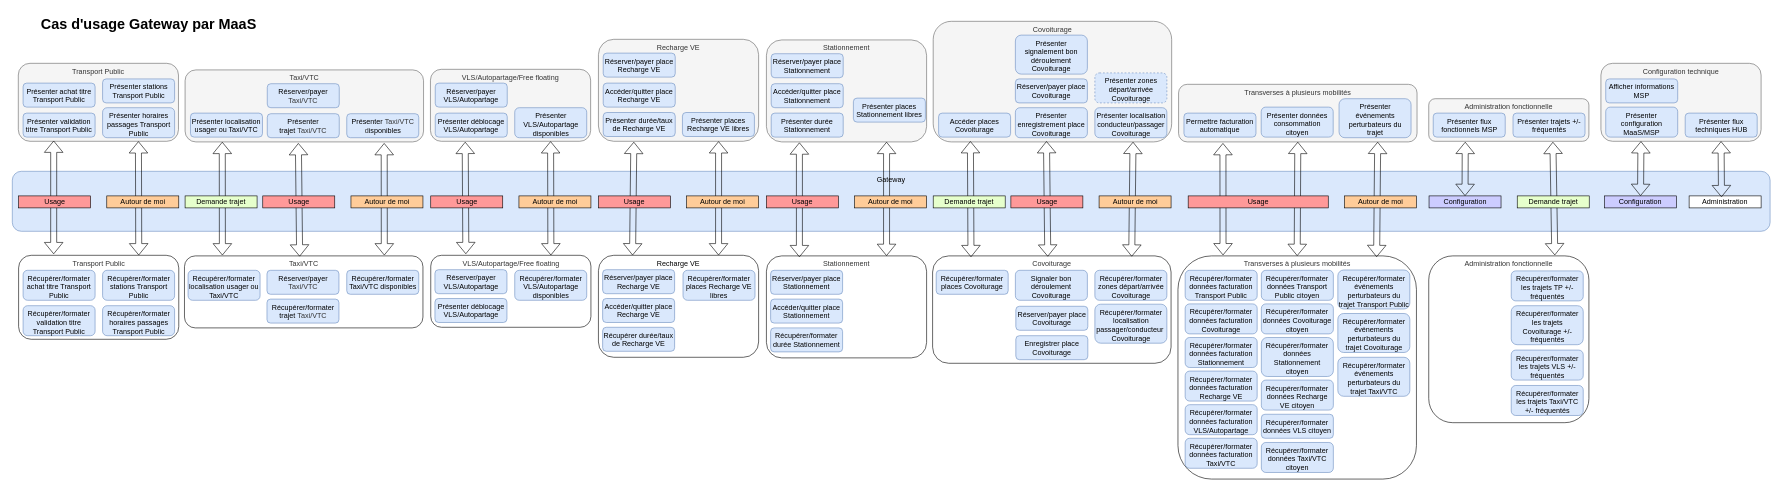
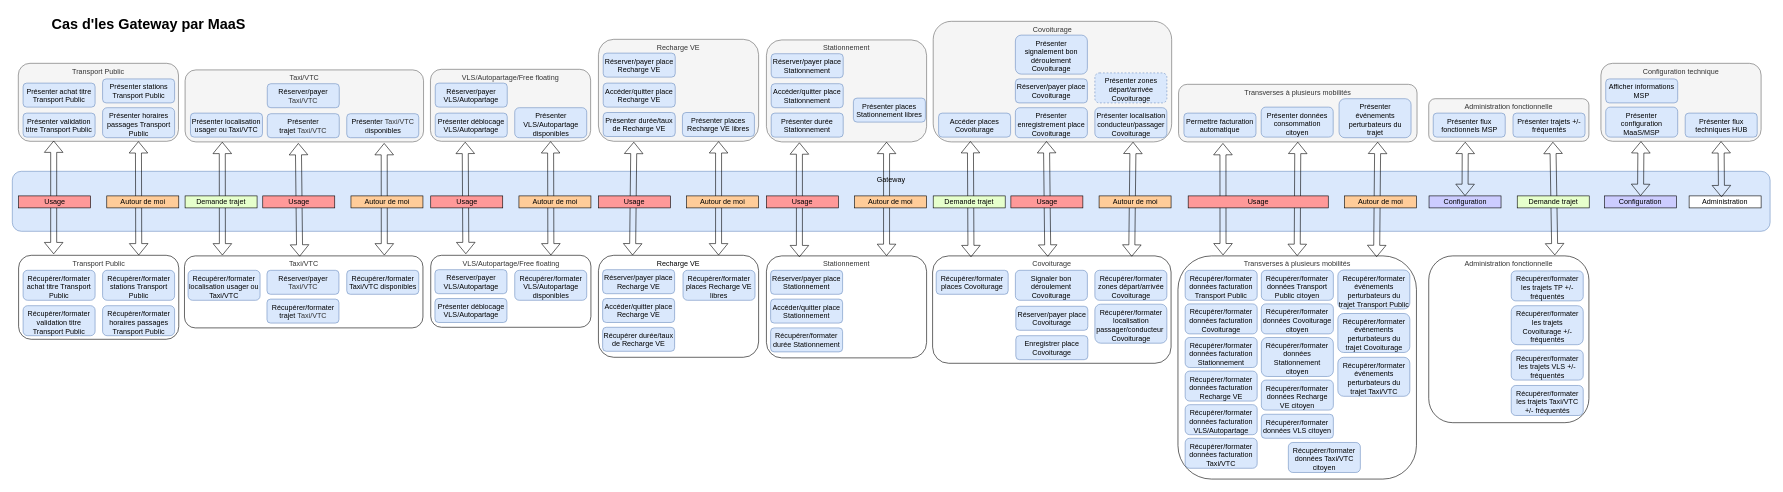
- <mxCell id="99" value="Cas d'usage Gateway par MaaS" style="text;strokeColor=none;fillColor=none;html=1;fontSize=24;fontStyle=1;verticalAlign=middle;align=center;" parent="1" vertex="1"><mxGeometry x="38" y="20.5" width="417" height="40" as="geometry" /></mxCell>
+ <mxCell id="99" value="Cas d'les Gateway par MaaS" style="text;strokeColor=none;fillColor=none;html=1;fontSize=24;fontStyle=1;verticalAlign=middle;align=center;" parent="1" vertex="1"><mxGeometry x="38" y="20.5" width="417" height="40" as="geometry" /></mxCell>
- <mxCell id="93" value="Récupérer/formater données Taxi/VTC citoyen" style="rounded=1;whiteSpace=wrap;html=1;verticalAlign=top;fillColor=#dae8fc;strokeColor=#6c8ebf;" parent="1" vertex="1"><mxGeometry x="2102" y="737" width="120" height="50" as="geometry" /></mxCell>
+ <mxCell id="93" value="Récupérer/formater données Taxi/VTC citoyen" style="rounded=1;whiteSpace=wrap;html=1;verticalAlign=top;fillColor=#dae8fc;strokeColor=#6c8ebf;" parent="1" vertex="1"><mxGeometry x="2147" y="737" width="120" height="50" as="geometry" /></mxCell>
